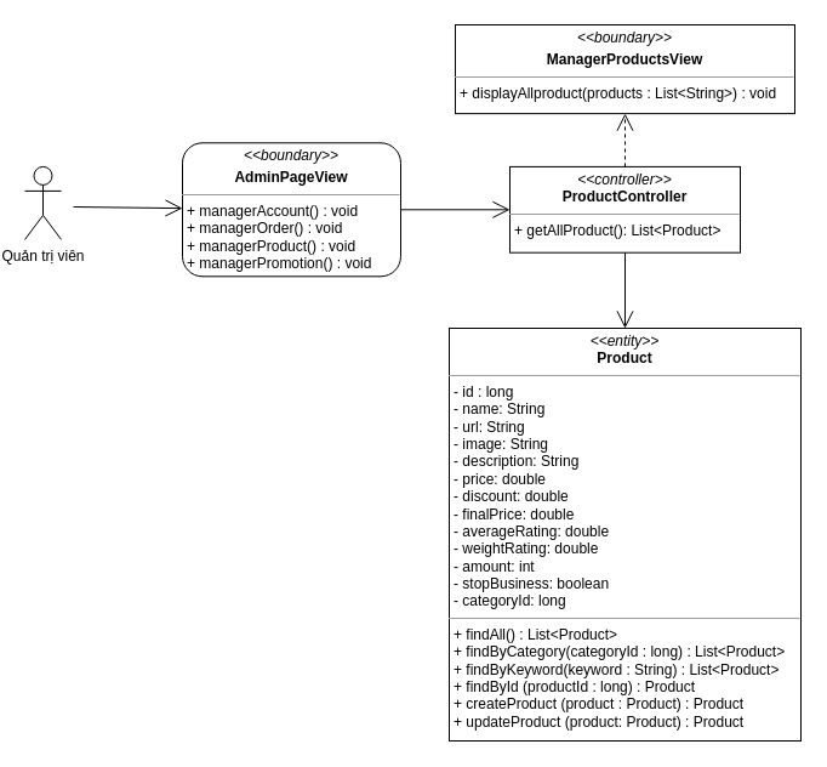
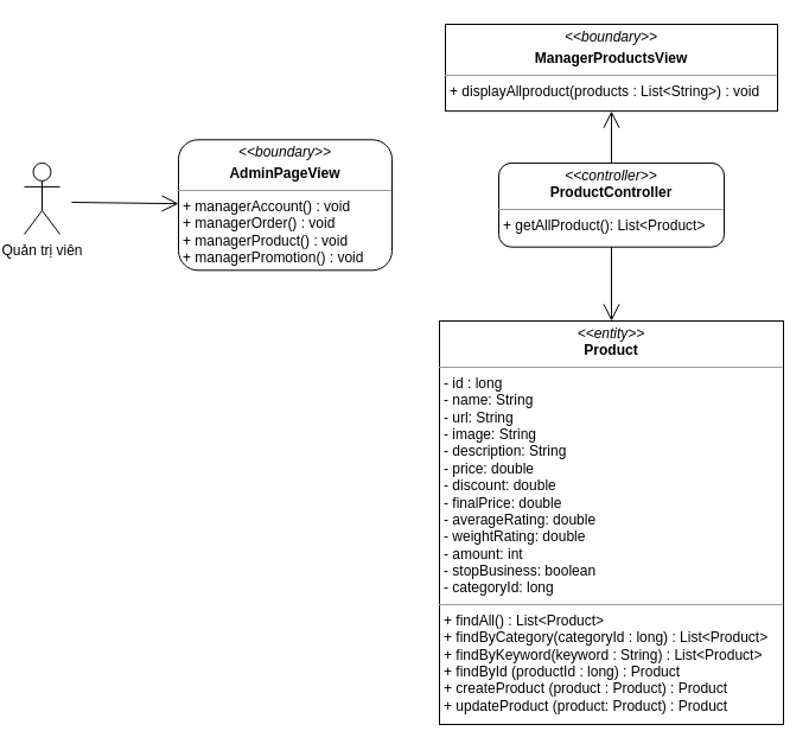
- <mxCell id="3" value="" style="endArrow=open;endFill=1;endSize=12;html=1;dashed=1;" parent="1" source="4" target="2" edge="1"><mxGeometry width="160" relative="1" as="geometry"><mxPoint x="410" y="160" as="sourcePoint" /><mxPoint x="460" y="198.67" as="targetPoint" /></mxGeometry></mxCell>
+ <mxCell id="3" value="" style="endArrow=open;endFill=1;endSize=12;html=1;" parent="1" source="4" target="2" edge="1"><mxGeometry width="160" relative="1" as="geometry"><mxPoint x="410" y="160" as="sourcePoint" /><mxPoint x="460" y="198.67" as="targetPoint" /></mxGeometry></mxCell>
- <mxCell id="8" value="" style="endArrow=open;endFill=1;endSize=12;html=1;" parent="1" source="7" target="4" edge="1"><mxGeometry width="160" relative="1" as="geometry"><mxPoint x="280" y="260" as="sourcePoint" /><mxPoint x="190" y="140" as="targetPoint" /></mxGeometry></mxCell>
- <mxCell id="4" value="&lt;p style=&quot;margin: 0px ; margin-top: 4px ; text-align: center&quot;&gt;&lt;i&gt;&amp;lt;&amp;lt;controller&amp;gt;&amp;gt;&lt;/i&gt;&lt;br&gt;&lt;b&gt;ProductController&lt;/b&gt;&lt;/p&gt;&lt;hr size=&quot;1&quot;&gt;&lt;p style=&quot;margin: 0px ; margin-left: 4px&quot;&gt;+ getAllProduct(): List&amp;lt;Product&amp;gt;&lt;br&gt;&lt;/p&gt;" style="verticalAlign=top;align=left;overflow=fill;fontSize=12;fontFamily=Helvetica;html=1;" parent="1" vertex="1"><mxGeometry x="420" y="136.91" width="190" height="70.78" as="geometry" /></mxCell>
+ <mxCell id="4" value="&lt;p style=&quot;margin: 0px ; margin-top: 4px ; text-align: center&quot;&gt;&lt;i&gt;&amp;lt;&amp;lt;controller&amp;gt;&amp;gt;&lt;/i&gt;&lt;br&gt;&lt;b&gt;ProductController&lt;/b&gt;&lt;/p&gt;&lt;hr size=&quot;1&quot;&gt;&lt;p style=&quot;margin: 0px ; margin-left: 4px&quot;&gt;+ getAllProduct(): List&amp;lt;Product&amp;gt;&lt;br&gt;&lt;/p&gt;" style="verticalAlign=top;align=left;overflow=fill;fontSize=12;fontFamily=Helvetica;html=1;rounded=1;" parent="1" vertex="1"><mxGeometry x="420" y="136.91" width="190" height="70.78" as="geometry" /></mxCell>
